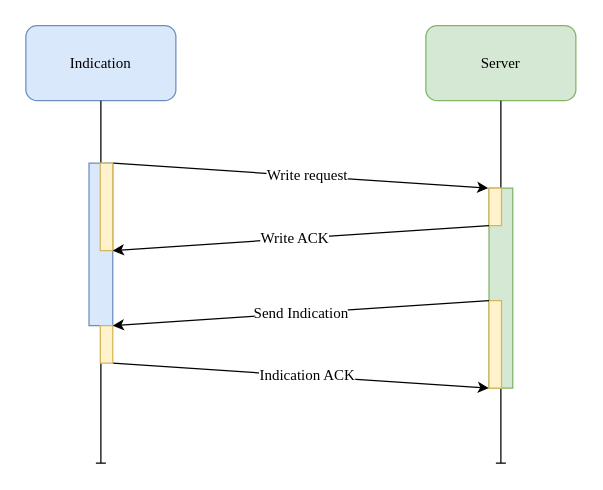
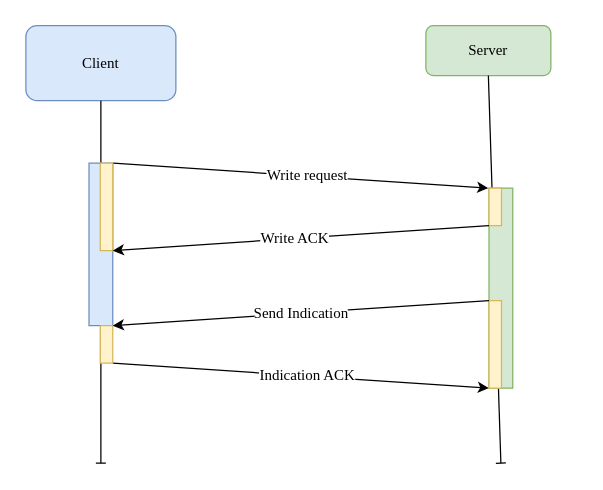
- <mxCell id="2" value="Indication" style="rounded=1;whiteSpace=wrap;html=1;fillColor=#dae8fc;strokeColor=#6c8ebf;fontFamily=Verdana;" vertex="1" parent="1"><mxGeometry x="20" y="20" width="120" height="60" as="geometry" /></mxCell>
+ <mxCell id="2" value="Client" style="rounded=1;whiteSpace=wrap;html=1;fillColor=#dae8fc;strokeColor=#6c8ebf;fontFamily=Verdana;" vertex="1" parent="1"><mxGeometry x="20" y="20" width="120" height="60" as="geometry" /></mxCell>
- <mxCell id="3" value="Server" style="rounded=1;whiteSpace=wrap;html=1;fillColor=#d5e8d4;strokeColor=#82b366;fontFamily=Verdana;" vertex="1" parent="1"><mxGeometry x="340" y="20" width="120" height="60" as="geometry" /></mxCell>
+ <mxCell id="3" value="Server" style="rounded=1;whiteSpace=wrap;html=1;fillColor=#d5e8d4;strokeColor=#82b366;fontFamily=Verdana;" vertex="1" parent="1"><mxGeometry x="340" y="20" width="100" height="40" as="geometry" /></mxCell>
